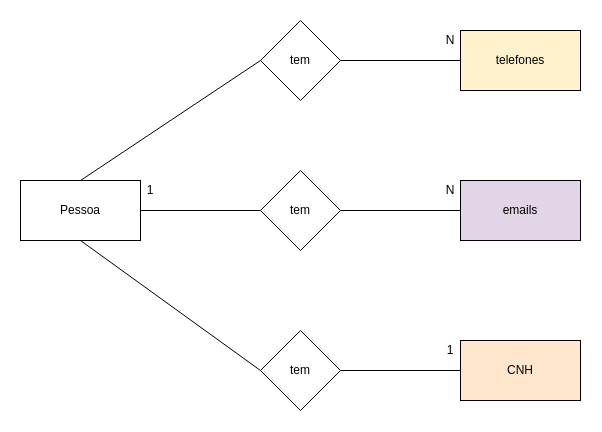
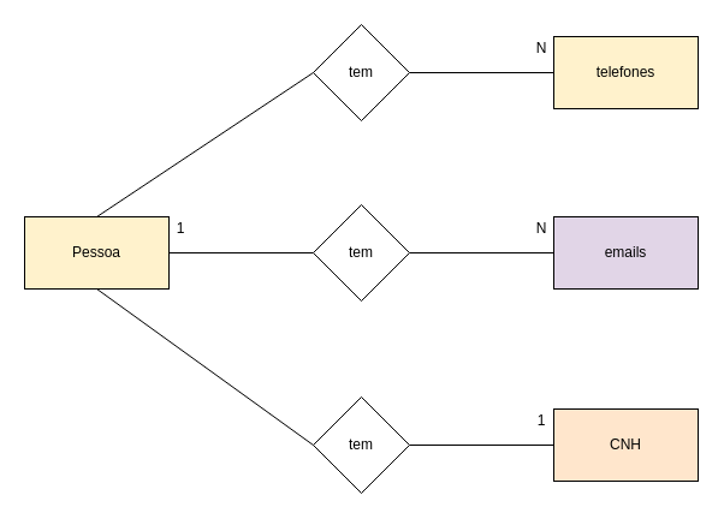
- <mxCell id="2" value="Pessoa" style="rounded=0;whiteSpace=wrap;html=1;" vertex="1" parent="1"><mxGeometry x="20" y="180" width="120" height="60" as="geometry" /></mxCell>
+ <mxCell id="2" value="Pessoa" style="rounded=0;whiteSpace=wrap;html=1;fillColor=#fff2cc;" vertex="1" parent="1"><mxGeometry x="20" y="180" width="120" height="60" as="geometry" /></mxCell>
